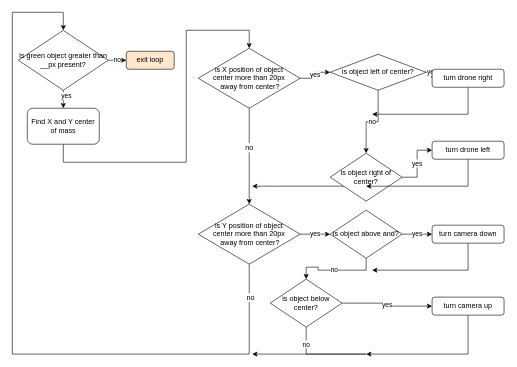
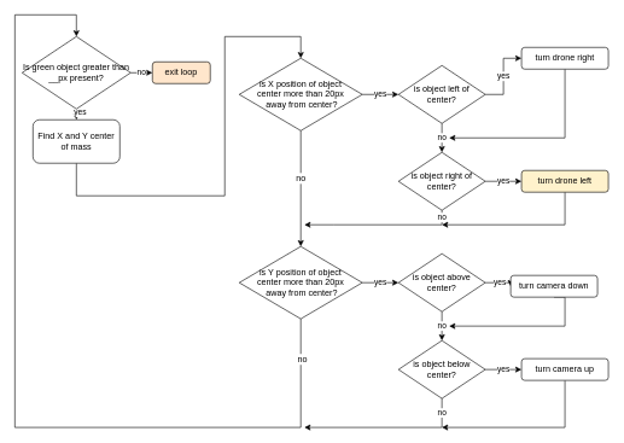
- <mxCell id="13" value="is object left of center?" style="rhombus;whiteSpace=wrap;html=1;" vertex="1" parent="1"><mxGeometry x="550" y="90" width="160" height="60" as="geometry" /></mxCell>
+ <mxCell id="13" value="is object left of center?" style="rhombus;whiteSpace=wrap;html=1;" vertex="1" parent="1"><mxGeometry x="550" y="90" width="120" height="80" as="geometry" /></mxCell>
- <mxCell id="15" value="turn drone right" style="rounded=1;whiteSpace=wrap;html=1;" vertex="1" parent="1"><mxGeometry x="720" y="115" width="120" height="30" as="geometry" /></mxCell>
+ <mxCell id="15" value="turn drone right" style="rounded=1;whiteSpace=wrap;html=1;" vertex="1" parent="1"><mxGeometry x="720" y="65" width="120" height="30" as="geometry" /></mxCell>
- <mxCell id="6" value="Find X and Y center of mass" style="rounded=1;whiteSpace=wrap;html=1;" vertex="1" parent="1"><mxGeometry x="45" y="180" width="120" height="60" as="geometry" /></mxCell>
+ <mxCell id="6" value="Find X and Y center of mass" style="rounded=1;whiteSpace=wrap;html=1;" vertex="1" parent="1"><mxGeometry x="45" y="165" width="120" height="60" as="geometry" /></mxCell>
- <mxCell id="20" value="turn drone left" style="rounded=1;whiteSpace=wrap;html=1;" vertex="1" parent="1"><mxGeometry x="720" y="235" width="120" height="30" as="geometry" /></mxCell>
+ <mxCell id="20" value="turn drone left" style="rounded=1;whiteSpace=wrap;html=1;fillColor=#fff2cc;" vertex="1" parent="1"><mxGeometry x="720" y="235" width="120" height="30" as="geometry" /></mxCell>
- <mxCell id="18" value="is object right of center?" style="rhombus;whiteSpace=wrap;html=1;" vertex="1" parent="1"><mxGeometry x="550" y="255" width="120" height="80" as="geometry" /></mxCell>
+ <mxCell id="18" value="is object right of center?" style="rhombus;whiteSpace=wrap;html=1;" vertex="1" parent="1"><mxGeometry x="550" y="210" width="120" height="80" as="geometry" /></mxCell>
- <mxCell id="27" value="is object above and?" style="rhombus;whiteSpace=wrap;html=1;" vertex="1" parent="1"><mxGeometry x="550" y="350" width="120" height="80" as="geometry" /></mxCell>
+ <mxCell id="27" value="is object above center?" style="rhombus;whiteSpace=wrap;html=1;" vertex="1" parent="1"><mxGeometry x="550" y="350" width="120" height="80" as="geometry" /></mxCell>
- <mxCell id="29" value="turn camera down" style="rounded=1;whiteSpace=wrap;html=1;" vertex="1" parent="1"><mxGeometry x="720" y="375" width="120" height="30" as="geometry" /></mxCell>
+ <mxCell id="29" value="turn camera down" style="rounded=1;whiteSpace=wrap;html=1;" vertex="1" parent="1"><mxGeometry x="705" y="380" width="120" height="30" as="geometry" /></mxCell>
- <mxCell id="32" value="is object below center?" style="rhombus;whiteSpace=wrap;html=1;" vertex="1" parent="1"><mxGeometry x="450" y="465" width="120" height="80" as="geometry" /></mxCell>
+ <mxCell id="32" value="is object below center?" style="rhombus;whiteSpace=wrap;html=1;" vertex="1" parent="1"><mxGeometry x="550" y="470" width="120" height="80" as="geometry" /></mxCell>
